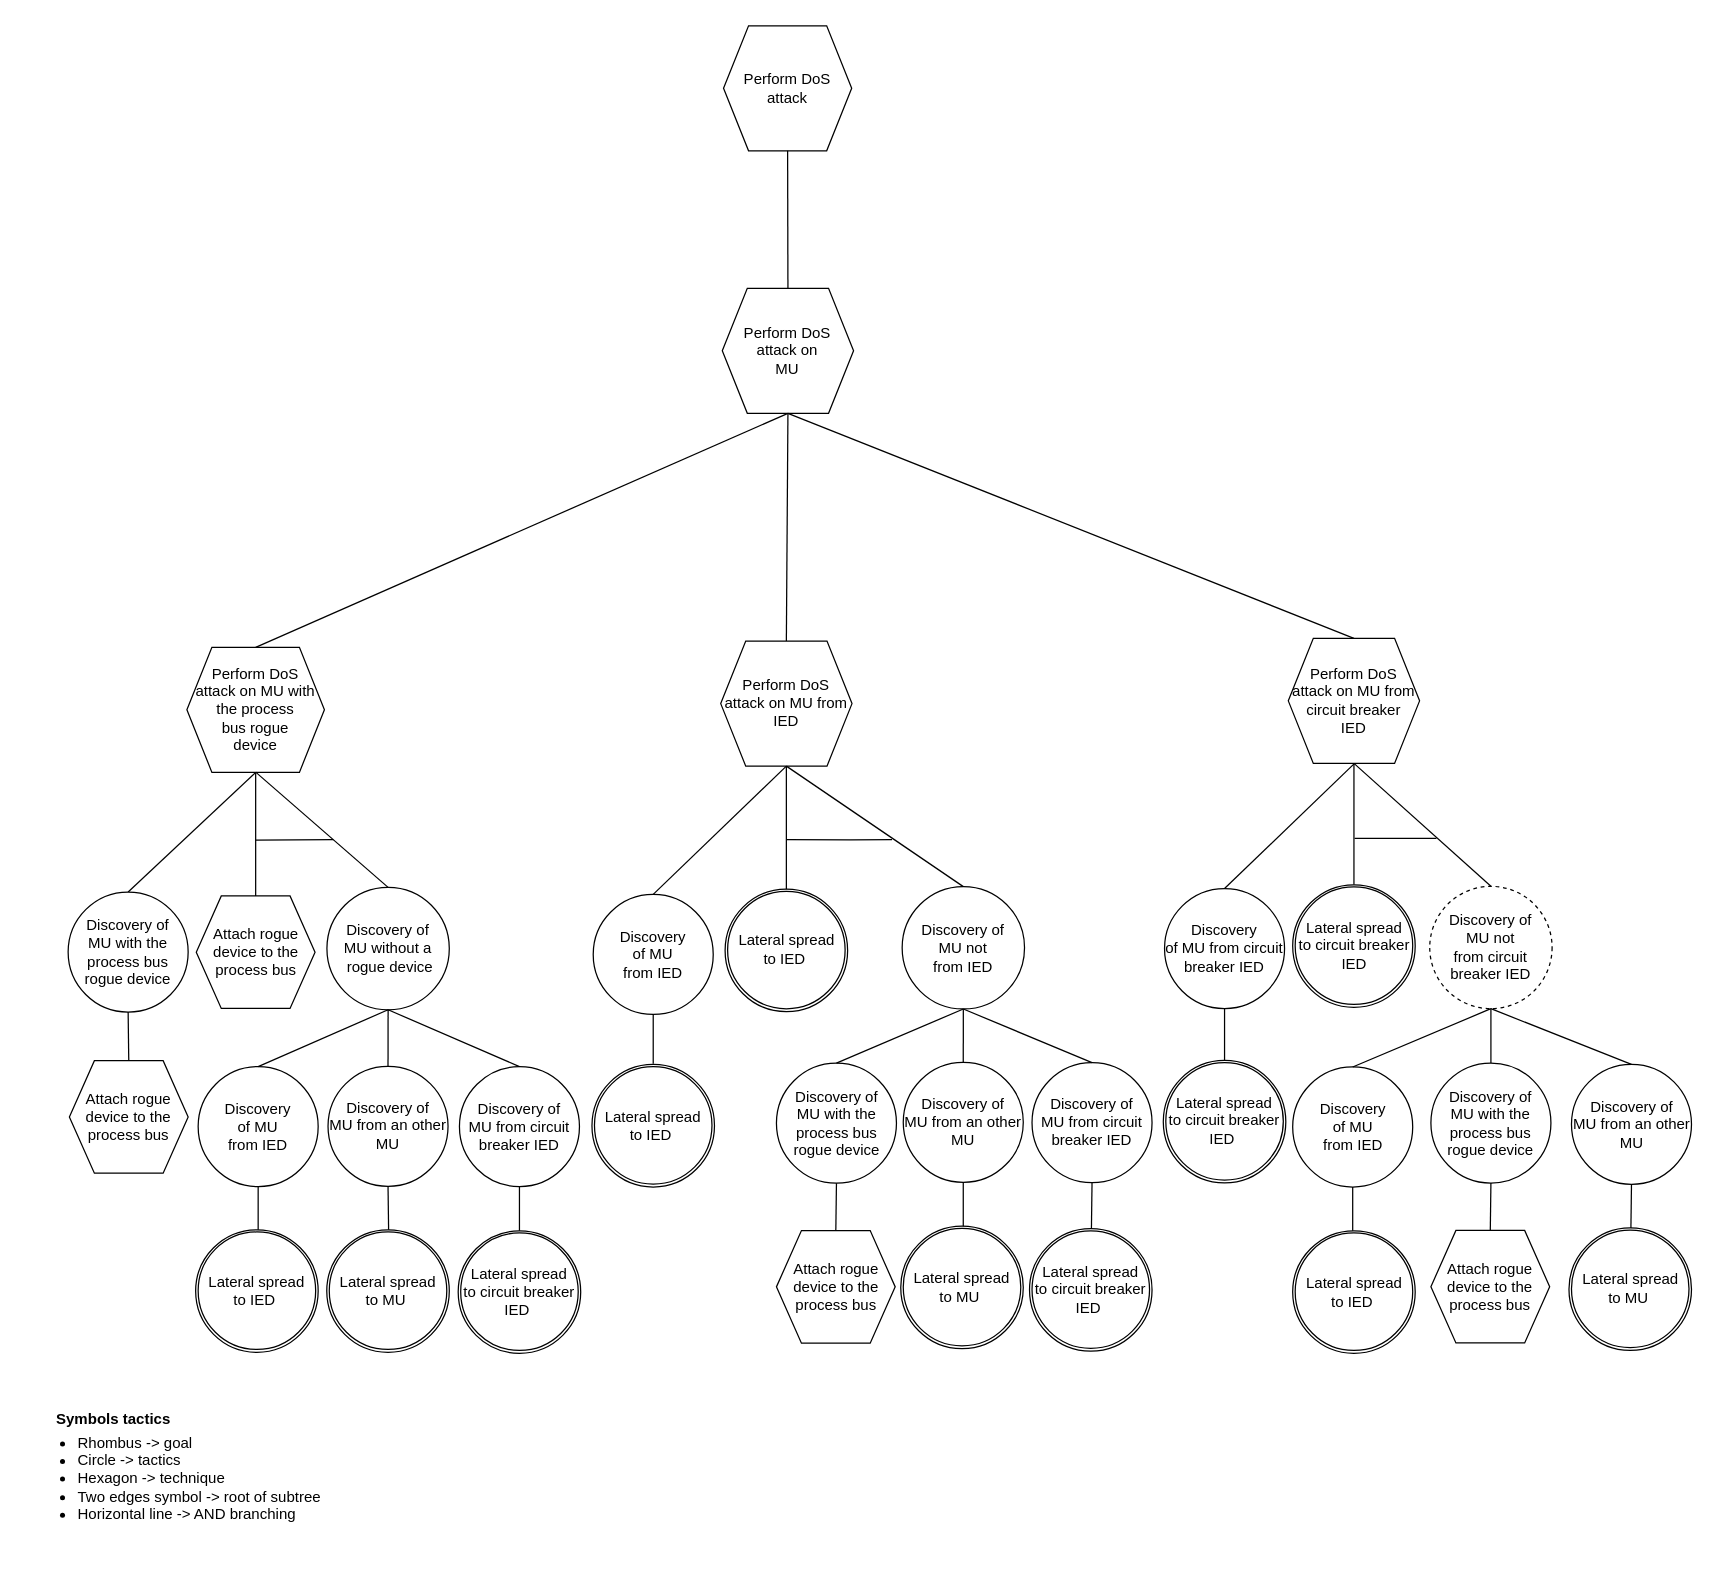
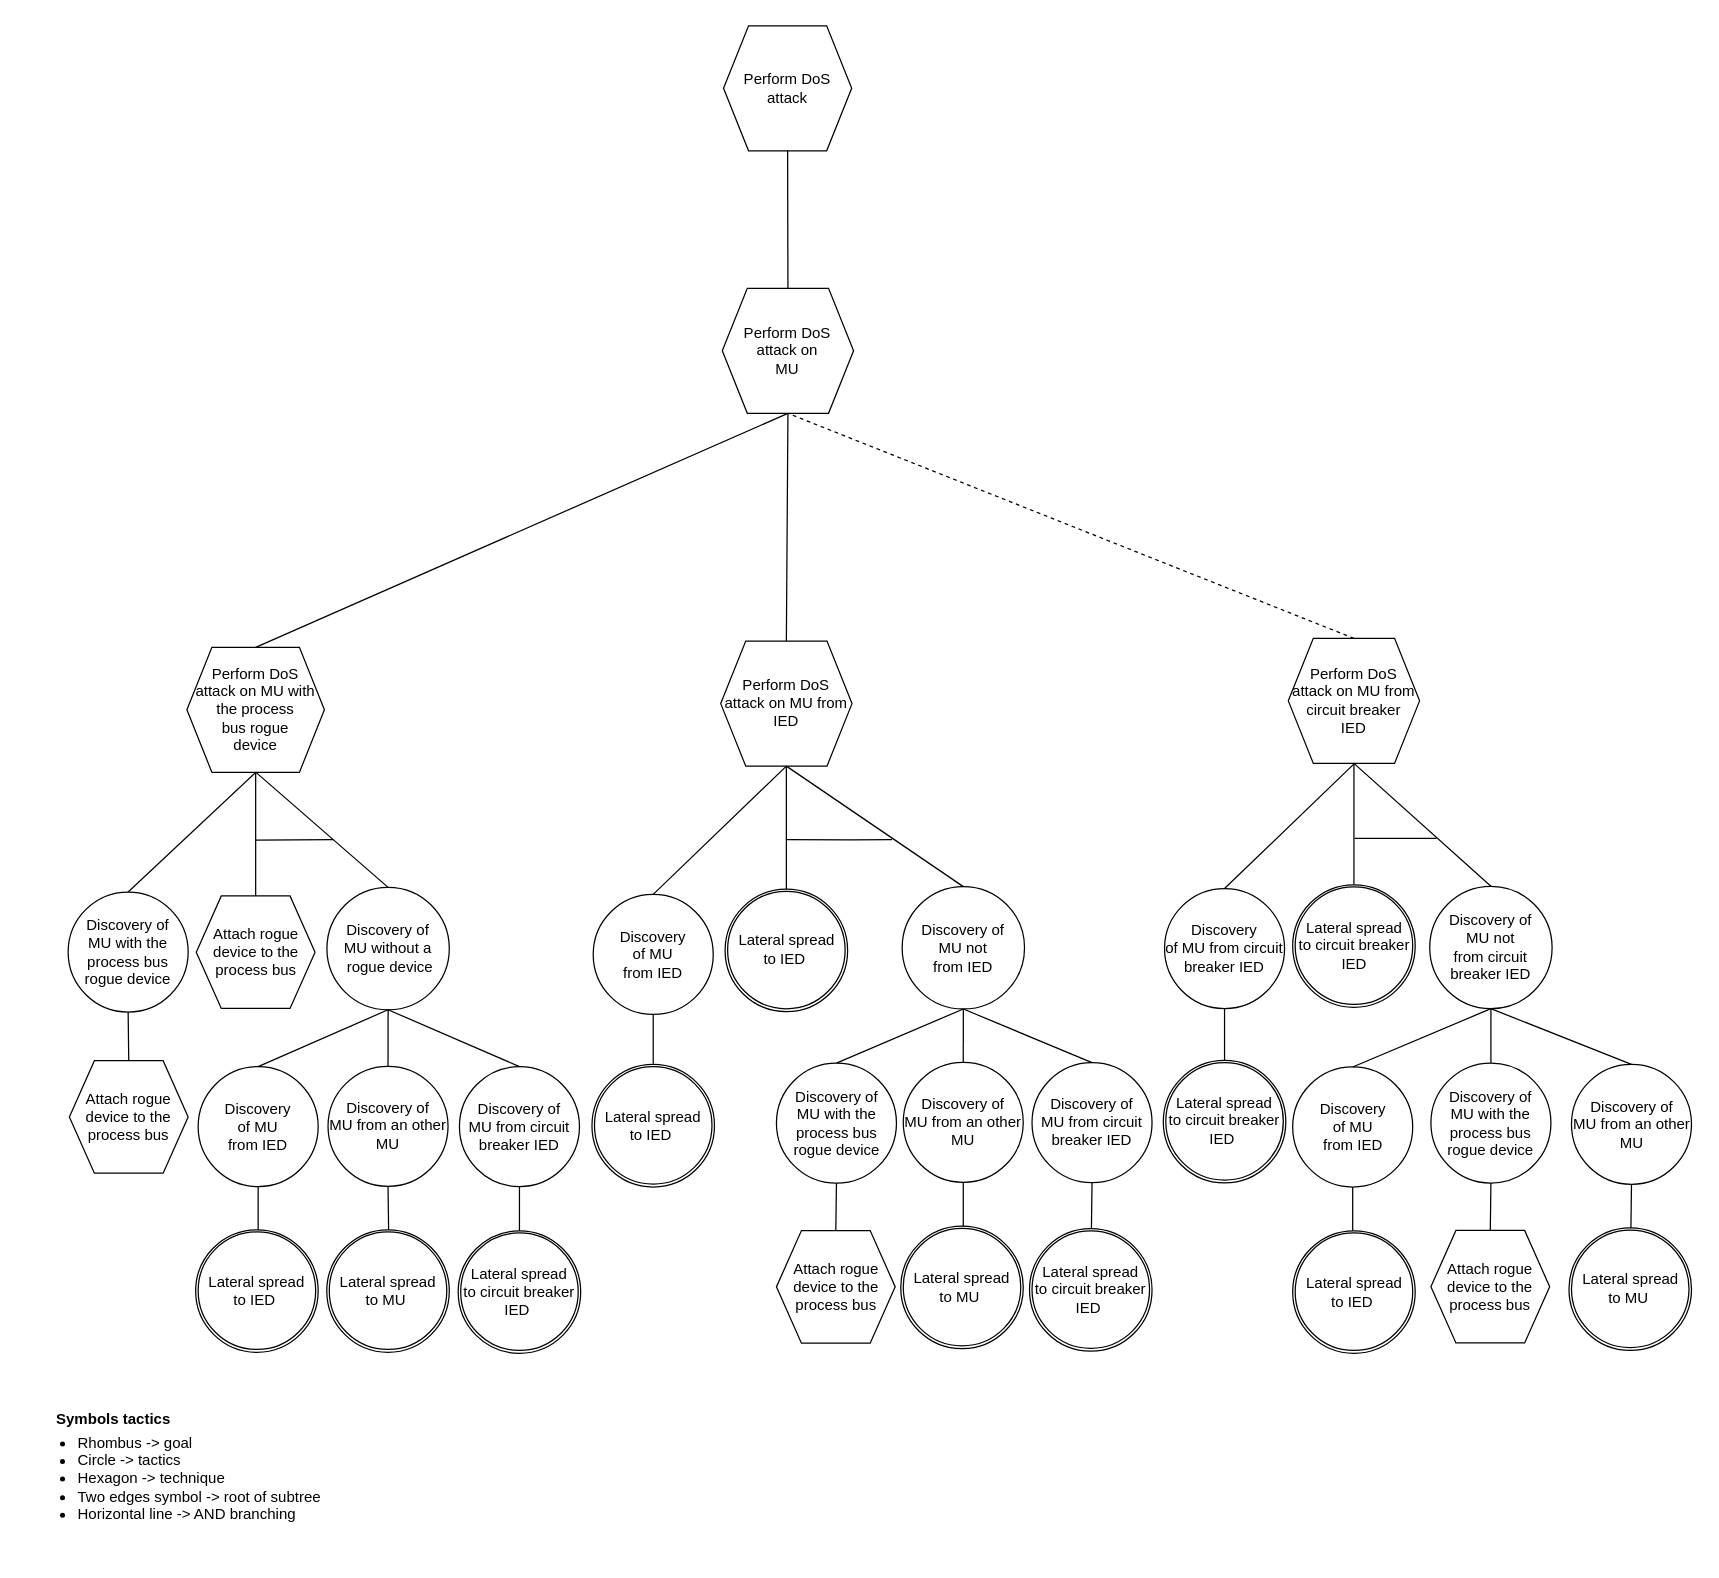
- <mxCell id="27" value="" style="endArrow=none;html=1;rounded=0;exitX=0.5;exitY=0;exitDx=0;exitDy=0;entryX=0.5;entryY=1;entryDx=0;entryDy=0;" parent="1" source="28" target="5" edge="1"><mxGeometry width="50" height="50" relative="1" as="geometry"><mxPoint x="1960.5" y="360.14" as="sourcePoint" /><mxPoint x="1003" y="230" as="targetPoint" /></mxGeometry></mxCell>
+ <mxCell id="27" value="" style="endArrow=none;html=1;rounded=0;exitX=0.5;exitY=0;exitDx=0;exitDy=0;entryX=0.5;entryY=1;entryDx=0;entryDy=0;dashed=1;" parent="1" source="28" target="5" edge="1"><mxGeometry width="50" height="50" relative="1" as="geometry"><mxPoint x="1960.5" y="360.14" as="sourcePoint" /><mxPoint x="1003" y="230" as="targetPoint" /></mxGeometry></mxCell>
- <mxCell id="35" value="Discovery of MU&amp;nbsp;not &lt;br&gt;from circuit breaker IED" style="ellipse;whiteSpace=wrap;html=1;aspect=fixed;dashed=1;" parent="1" vertex="1"><mxGeometry x="1143.12" y="708.35" width="97.88" height="97.88" as="geometry" /></mxCell>
+ <mxCell id="35" value="Discovery of MU&amp;nbsp;not &lt;br&gt;from circuit breaker IED" style="ellipse;whiteSpace=wrap;html=1;aspect=fixed;" parent="1" vertex="1"><mxGeometry x="1143.12" y="708.35" width="97.88" height="97.88" as="geometry" /></mxCell>
